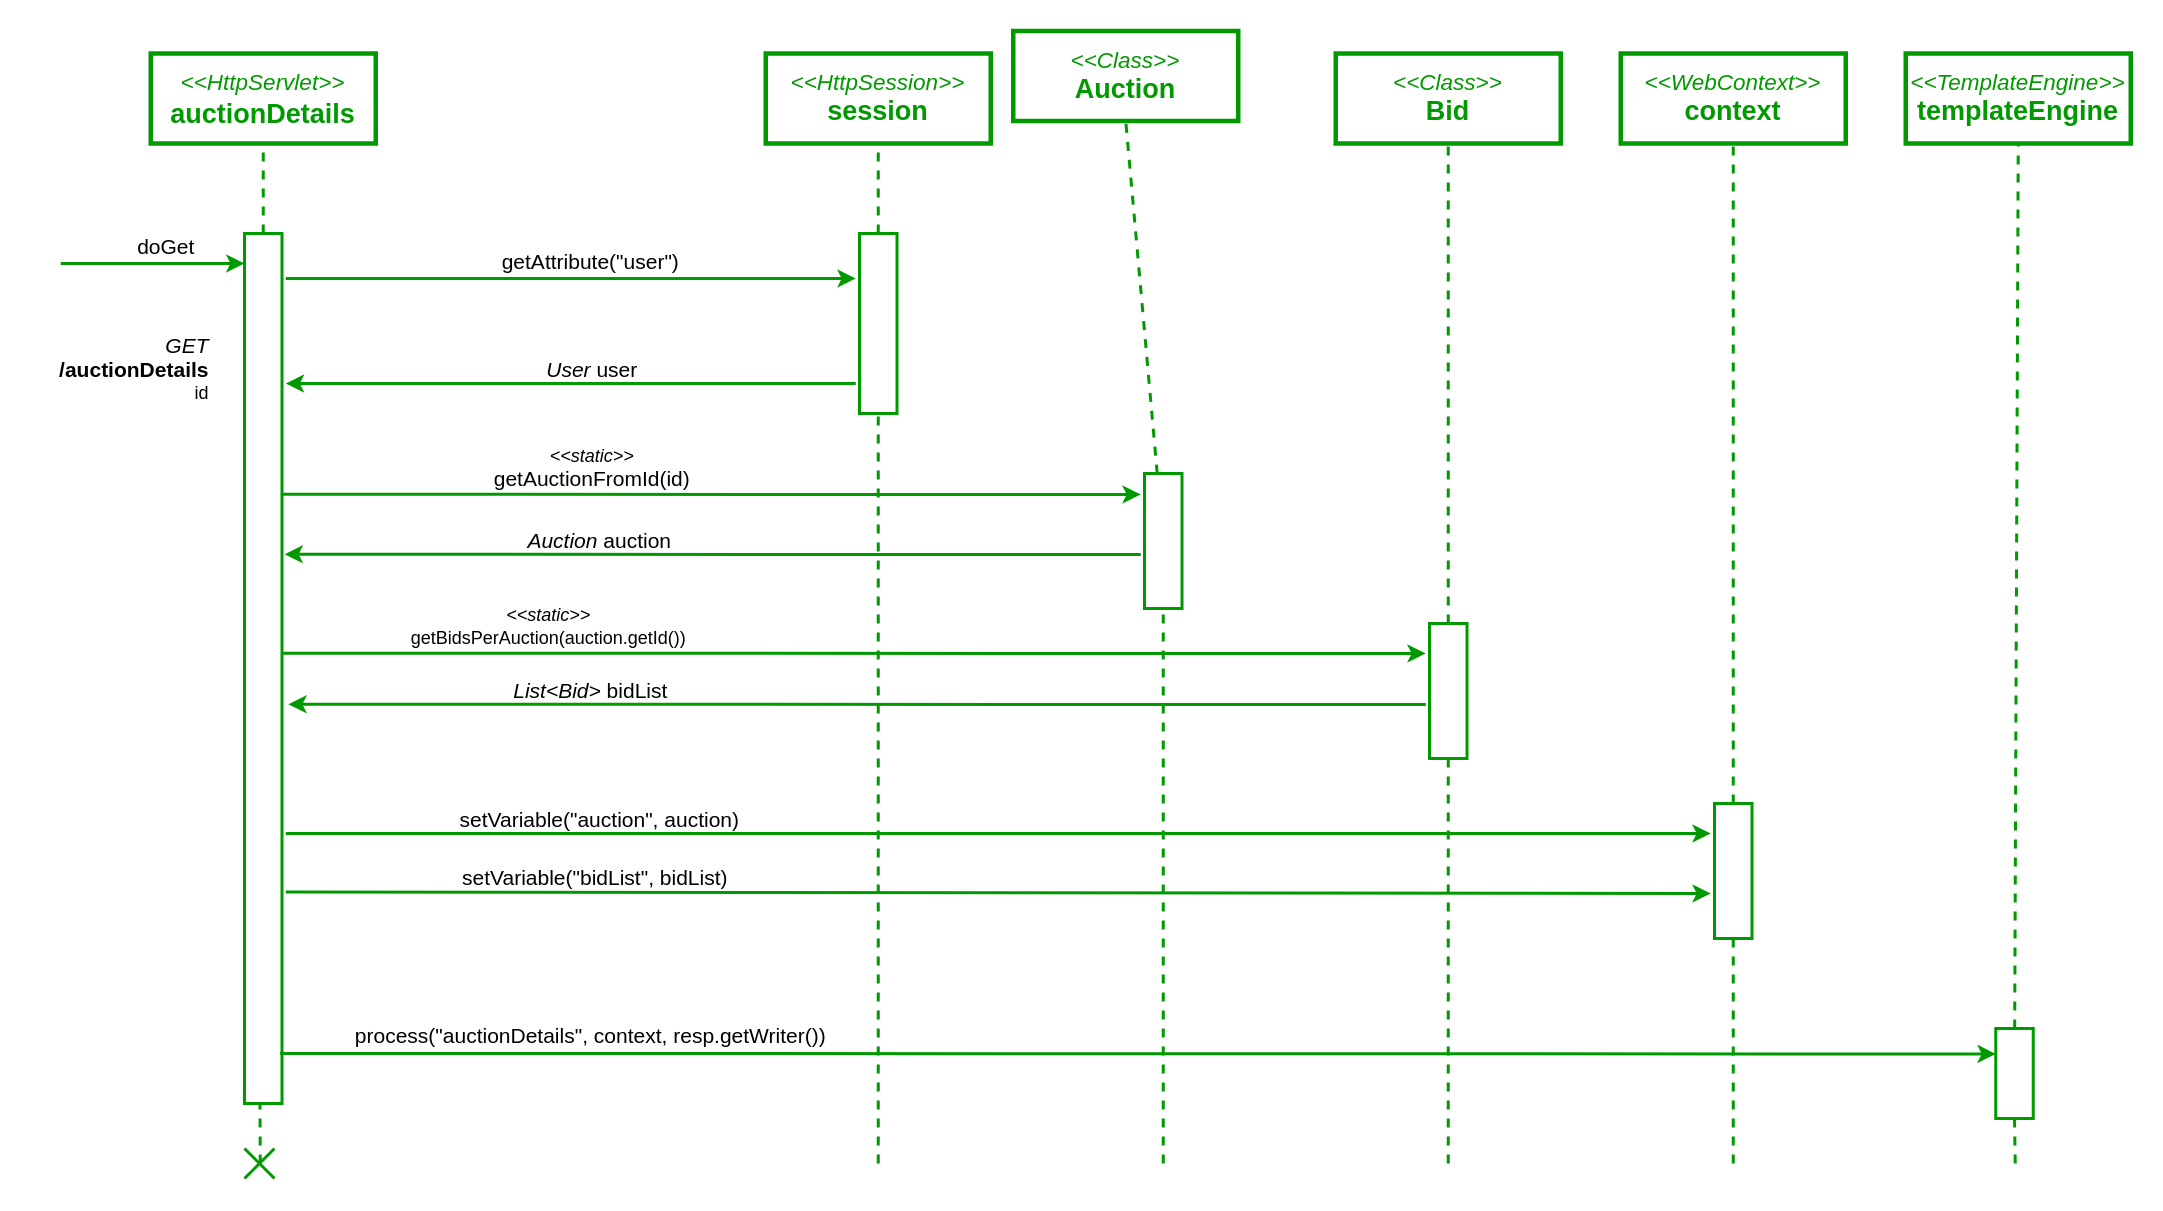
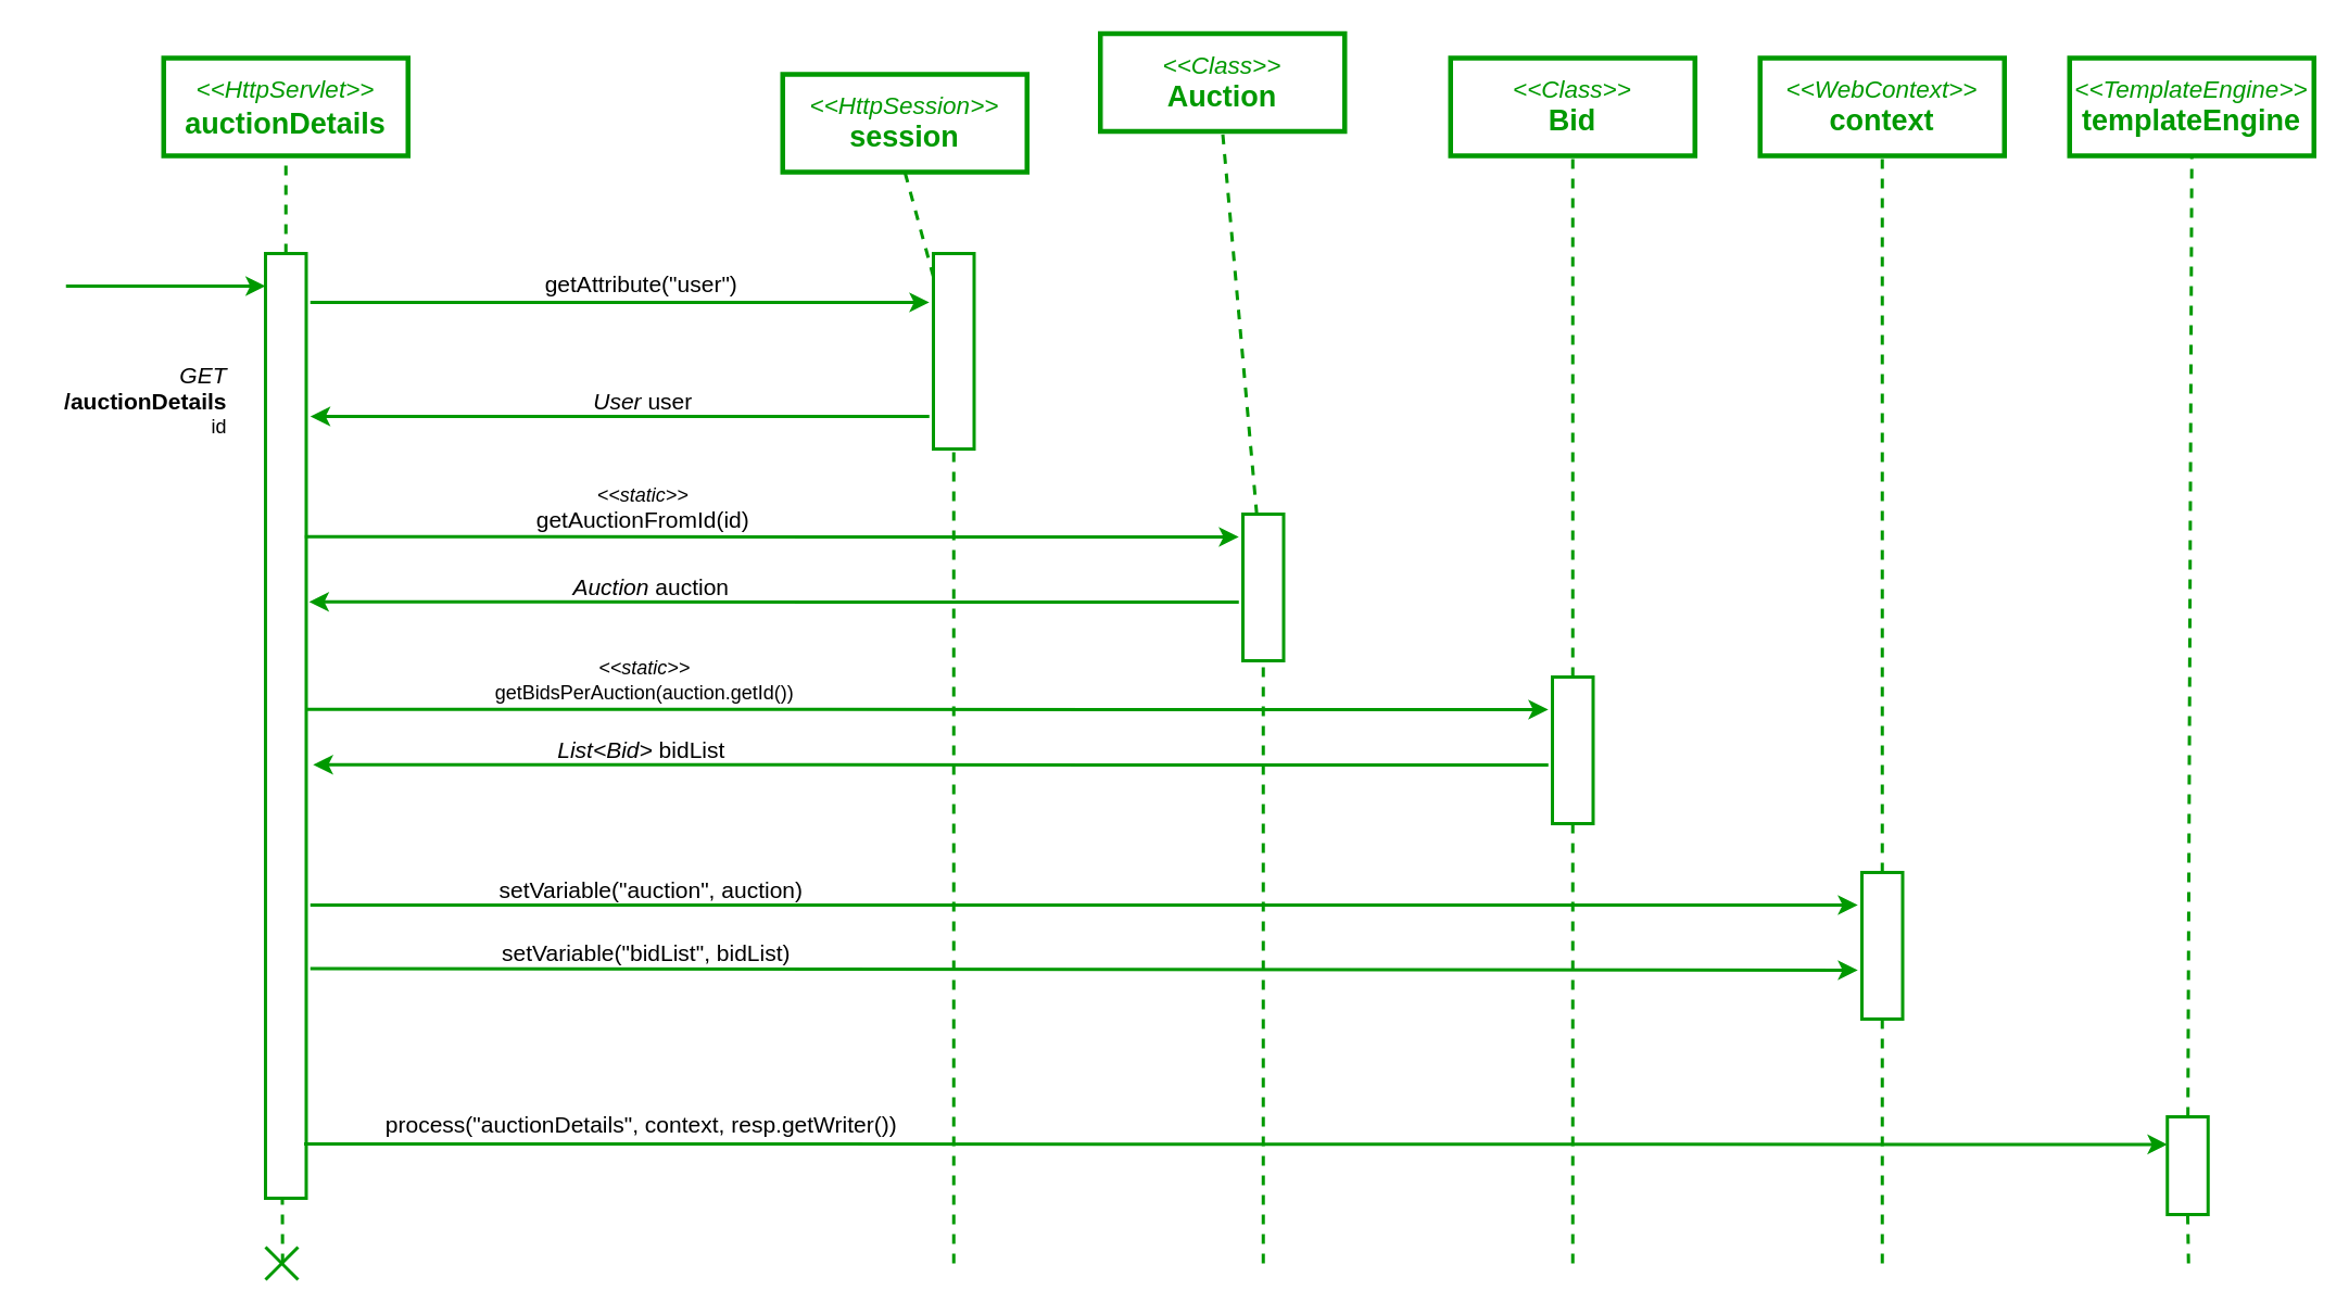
- <mxCell id="20" value="&lt;font color=&quot;#009900&quot; style=&quot;&quot;&gt;&lt;span style=&quot;font-size: 15px;&quot;&gt;&lt;i&gt;&amp;lt;&amp;lt;HttpSession&amp;gt;&amp;gt;&lt;/i&gt;&lt;/span&gt;&lt;br&gt;&lt;span style=&quot;font-size: 18px;&quot;&gt;&lt;b&gt;session&lt;/b&gt;&lt;/span&gt;&lt;br&gt;&lt;/font&gt;" style="rounded=0;whiteSpace=wrap;html=1;strokeWidth=3;fillColor=default;strokeColor=#009900;" parent="1" vertex="1"><mxGeometry x="510" y="35" width="150" height="60" as="geometry" /></mxCell>
+ <mxCell id="20" value="&lt;font color=&quot;#009900&quot; style=&quot;&quot;&gt;&lt;span style=&quot;font-size: 15px;&quot;&gt;&lt;i&gt;&amp;lt;&amp;lt;HttpSession&amp;gt;&amp;gt;&lt;/i&gt;&lt;/span&gt;&lt;br&gt;&lt;span style=&quot;font-size: 18px;&quot;&gt;&lt;b&gt;session&lt;/b&gt;&lt;/span&gt;&lt;br&gt;&lt;/font&gt;" style="rounded=0;whiteSpace=wrap;html=1;strokeWidth=3;fillColor=default;strokeColor=#009900;" parent="1" vertex="1"><mxGeometry x="480" y="45" width="150" height="60" as="geometry" /></mxCell>
- <mxCell id="18" value="&lt;font style=&quot;font-size: 14px;&quot;&gt;doGet&lt;/font&gt;" style="text;html=1;align=center;verticalAlign=middle;resizable=0;points=[];autosize=1;strokeColor=none;fillColor=none;" parent="1" vertex="1"><mxGeometry x="80" y="149" width="60" height="30" as="geometry" /></mxCell>
- <mxCell id="10" value="&lt;font style=&quot;font-size: 12px;&quot;&gt;&lt;i&gt;&lt;font style=&quot;font-size: 12px;&quot;&gt;&amp;lt;&amp;lt;static&amp;gt;&amp;gt;&lt;/font&gt;&lt;/i&gt;&lt;br&gt;getBidsPerAuction(auction.getId())&lt;/font&gt;" style="text;html=1;align=center;verticalAlign=middle;resizable=0;points=[];autosize=1;strokeColor=none;fillColor=none;" parent="1" vertex="1"><mxGeometry x="259.8" y="397" width="210" height="40" as="geometry" /></mxCell>
+ <mxCell id="10" value="&lt;font style=&quot;font-size: 12px;&quot;&gt;&lt;i&gt;&lt;font style=&quot;font-size: 12px;&quot;&gt;&amp;lt;&amp;lt;static&amp;gt;&amp;gt;&lt;/font&gt;&lt;/i&gt;&lt;br&gt;getBidsPerAuction(auction.getId())&lt;/font&gt;" style="text;html=1;align=center;verticalAlign=middle;resizable=0;points=[];autosize=1;strokeColor=none;fillColor=none;" parent="1" vertex="1"><mxGeometry x="289.8" y="397" width="210" height="40" as="geometry" /></mxCell>
